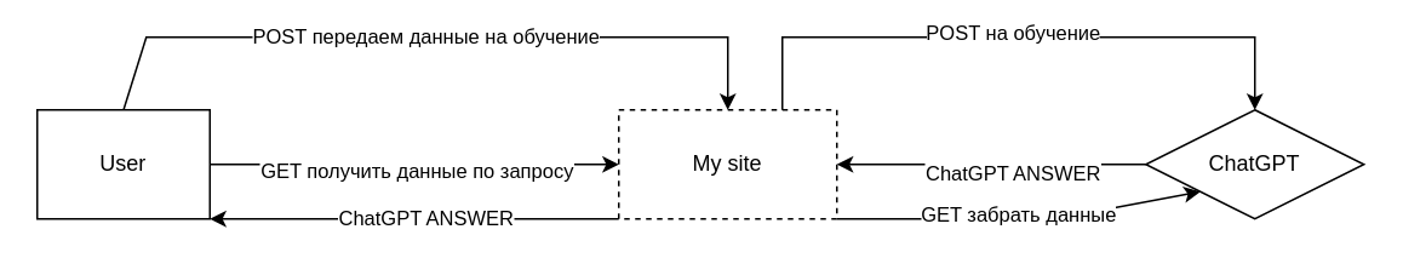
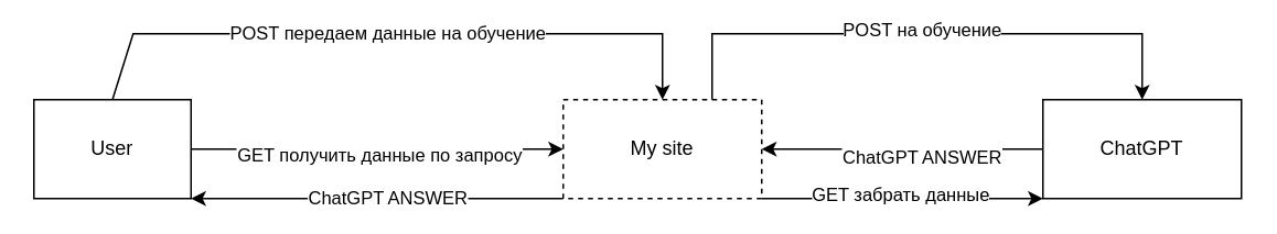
- <mxCell id="5" value="ChatGPT" style="rhombus;whiteSpace=wrap;html=1;" vertex="1" parent="1"><mxGeometry x="630" y="60" width="120" height="60" as="geometry" /></mxCell>
+ <mxCell id="5" value="ChatGPT" style="rounded=0;whiteSpace=wrap;html=1;" vertex="1" parent="1"><mxGeometry x="630" y="60" width="120" height="60" as="geometry" /></mxCell>
